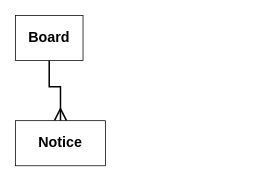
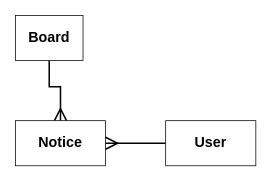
+ <mxCell id="5" style="edgeStyle=orthogonalEdgeStyle;rounded=0;orthogonalLoop=1;jettySize=auto;html=1;entryX=1;entryY=0.5;entryDx=0;entryDy=0;endArrow=ERmany;endFill=0;endSize=13;strokeWidth=2;fontSize=19;" edge="1" parent="1" source="6" target="4"><mxGeometry relative="1" as="geometry" /></mxCell>
+ <mxCell id="6" value="User" style="rounded=0;whiteSpace=wrap;html=1;fontSize=19;fontStyle=1" vertex="1" parent="1"><mxGeometry x="220" y="160" width="120" height="60" as="geometry" /></mxCell>
